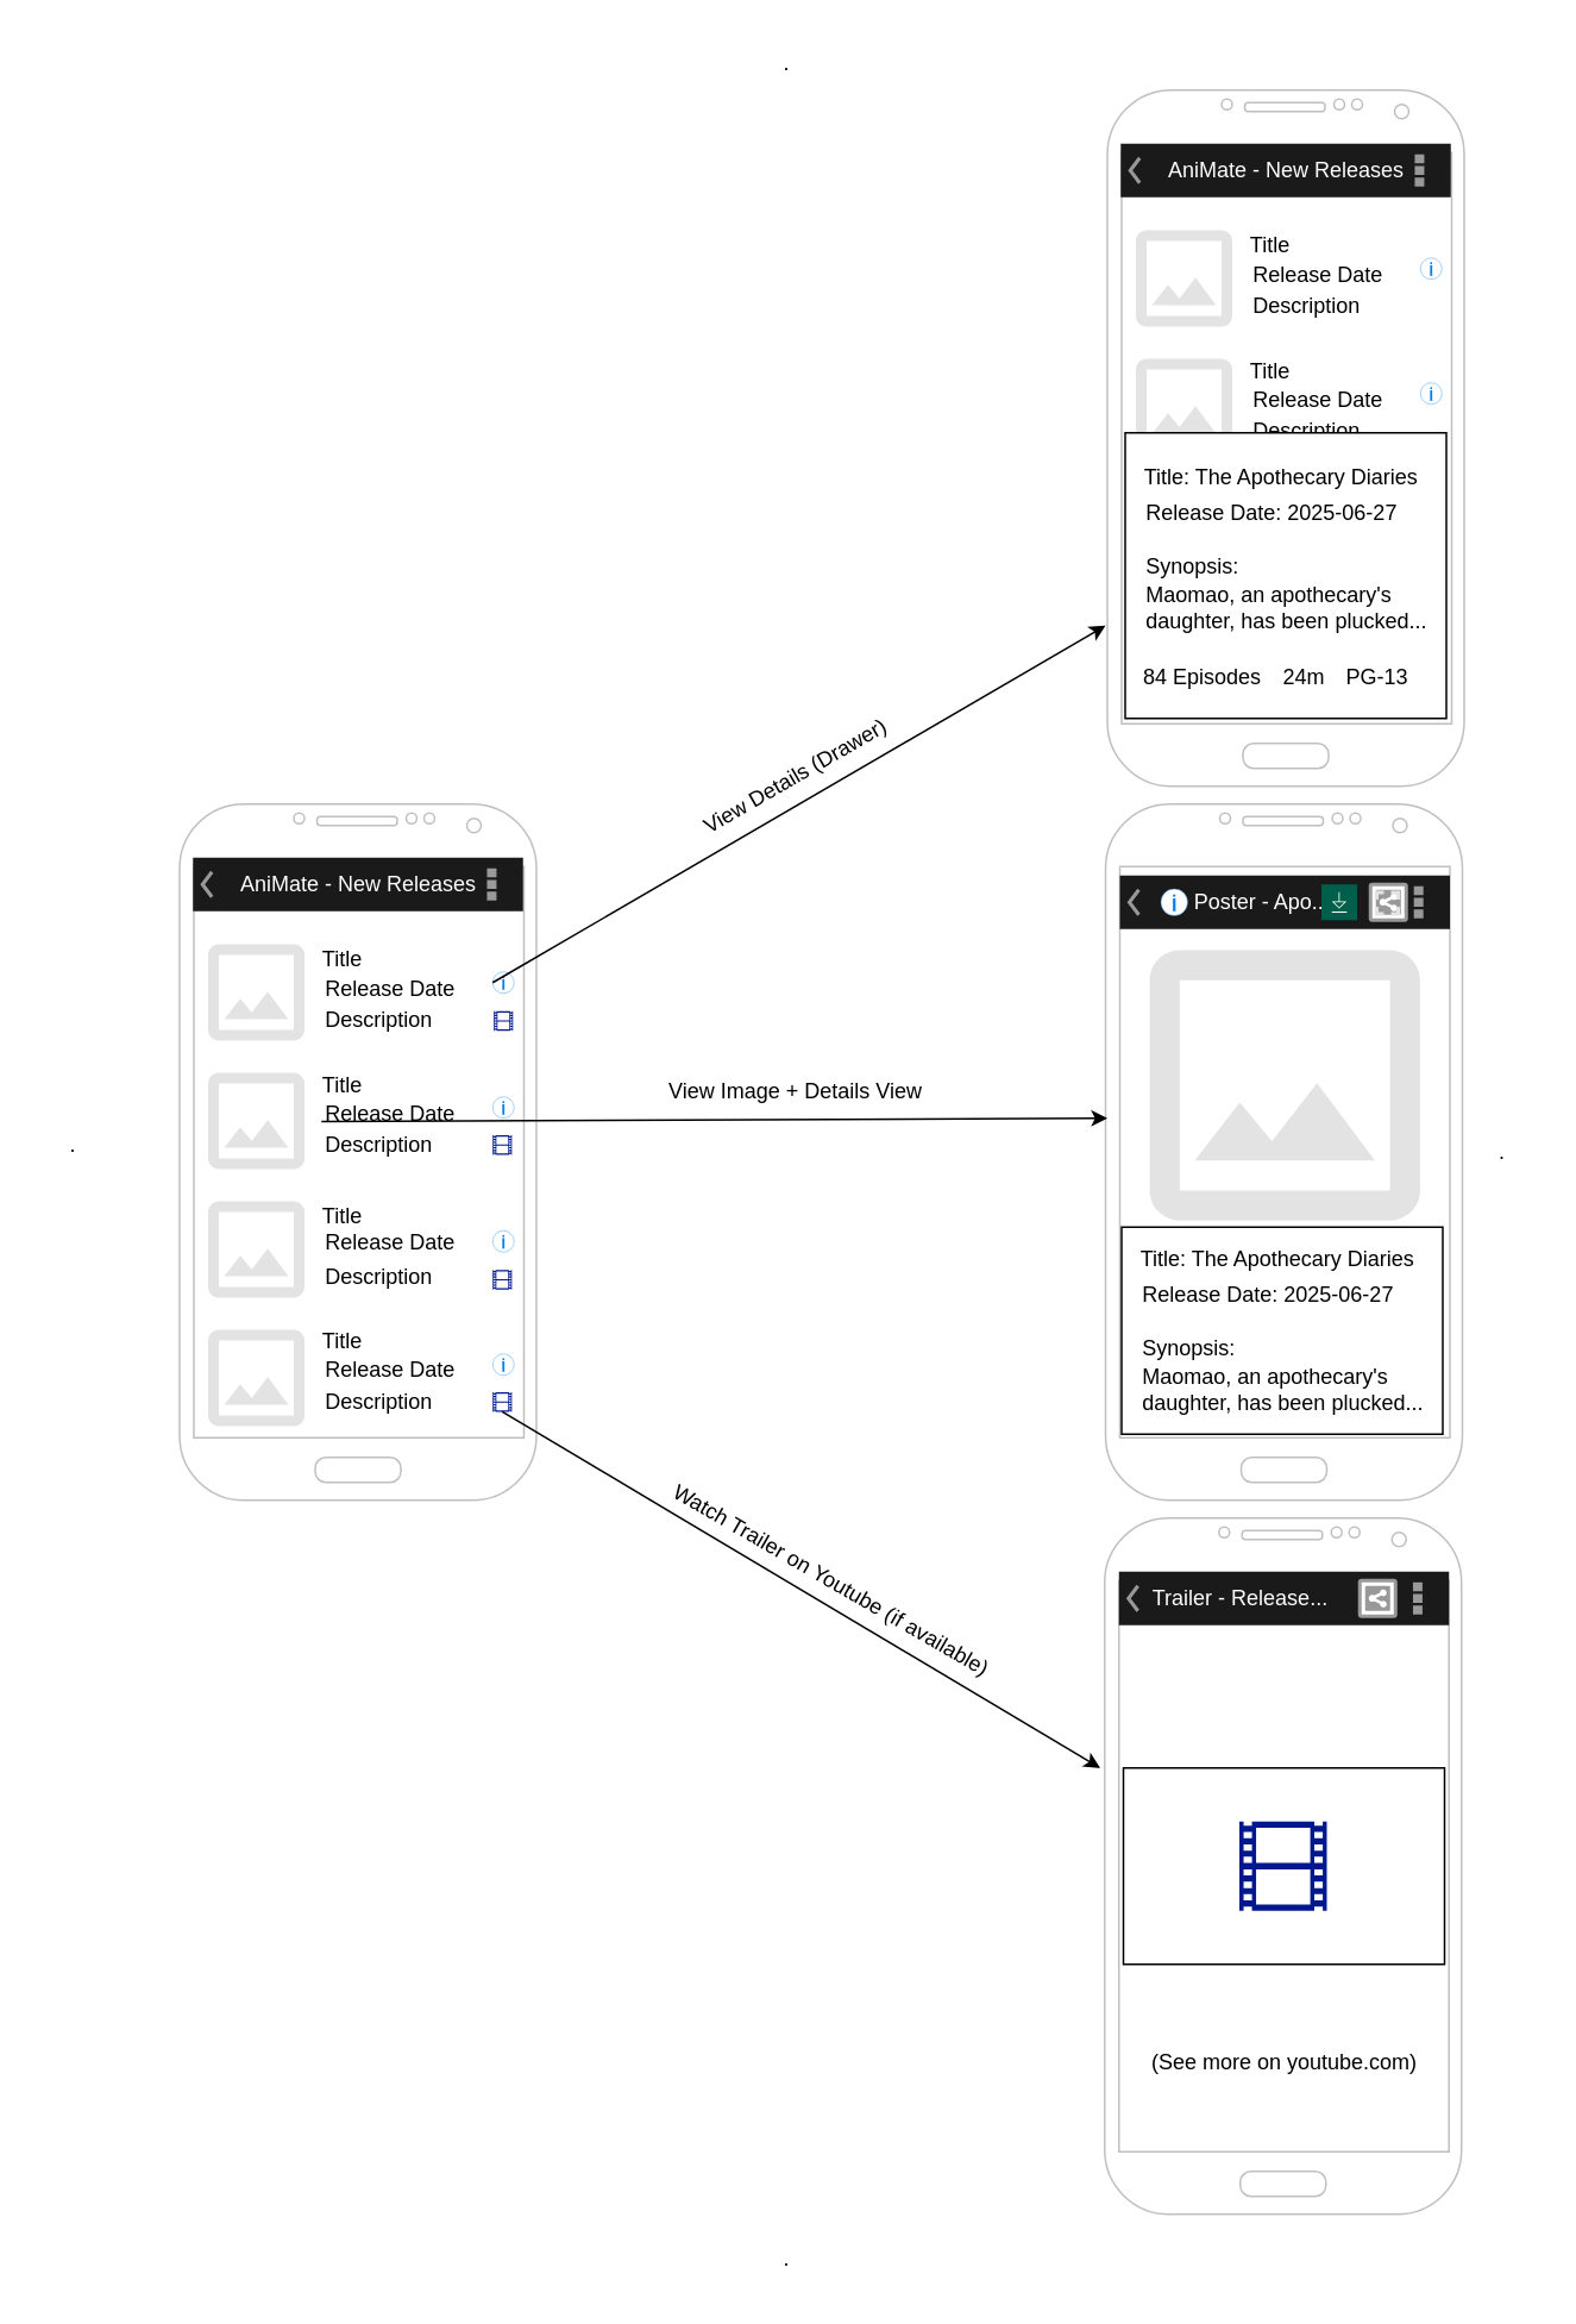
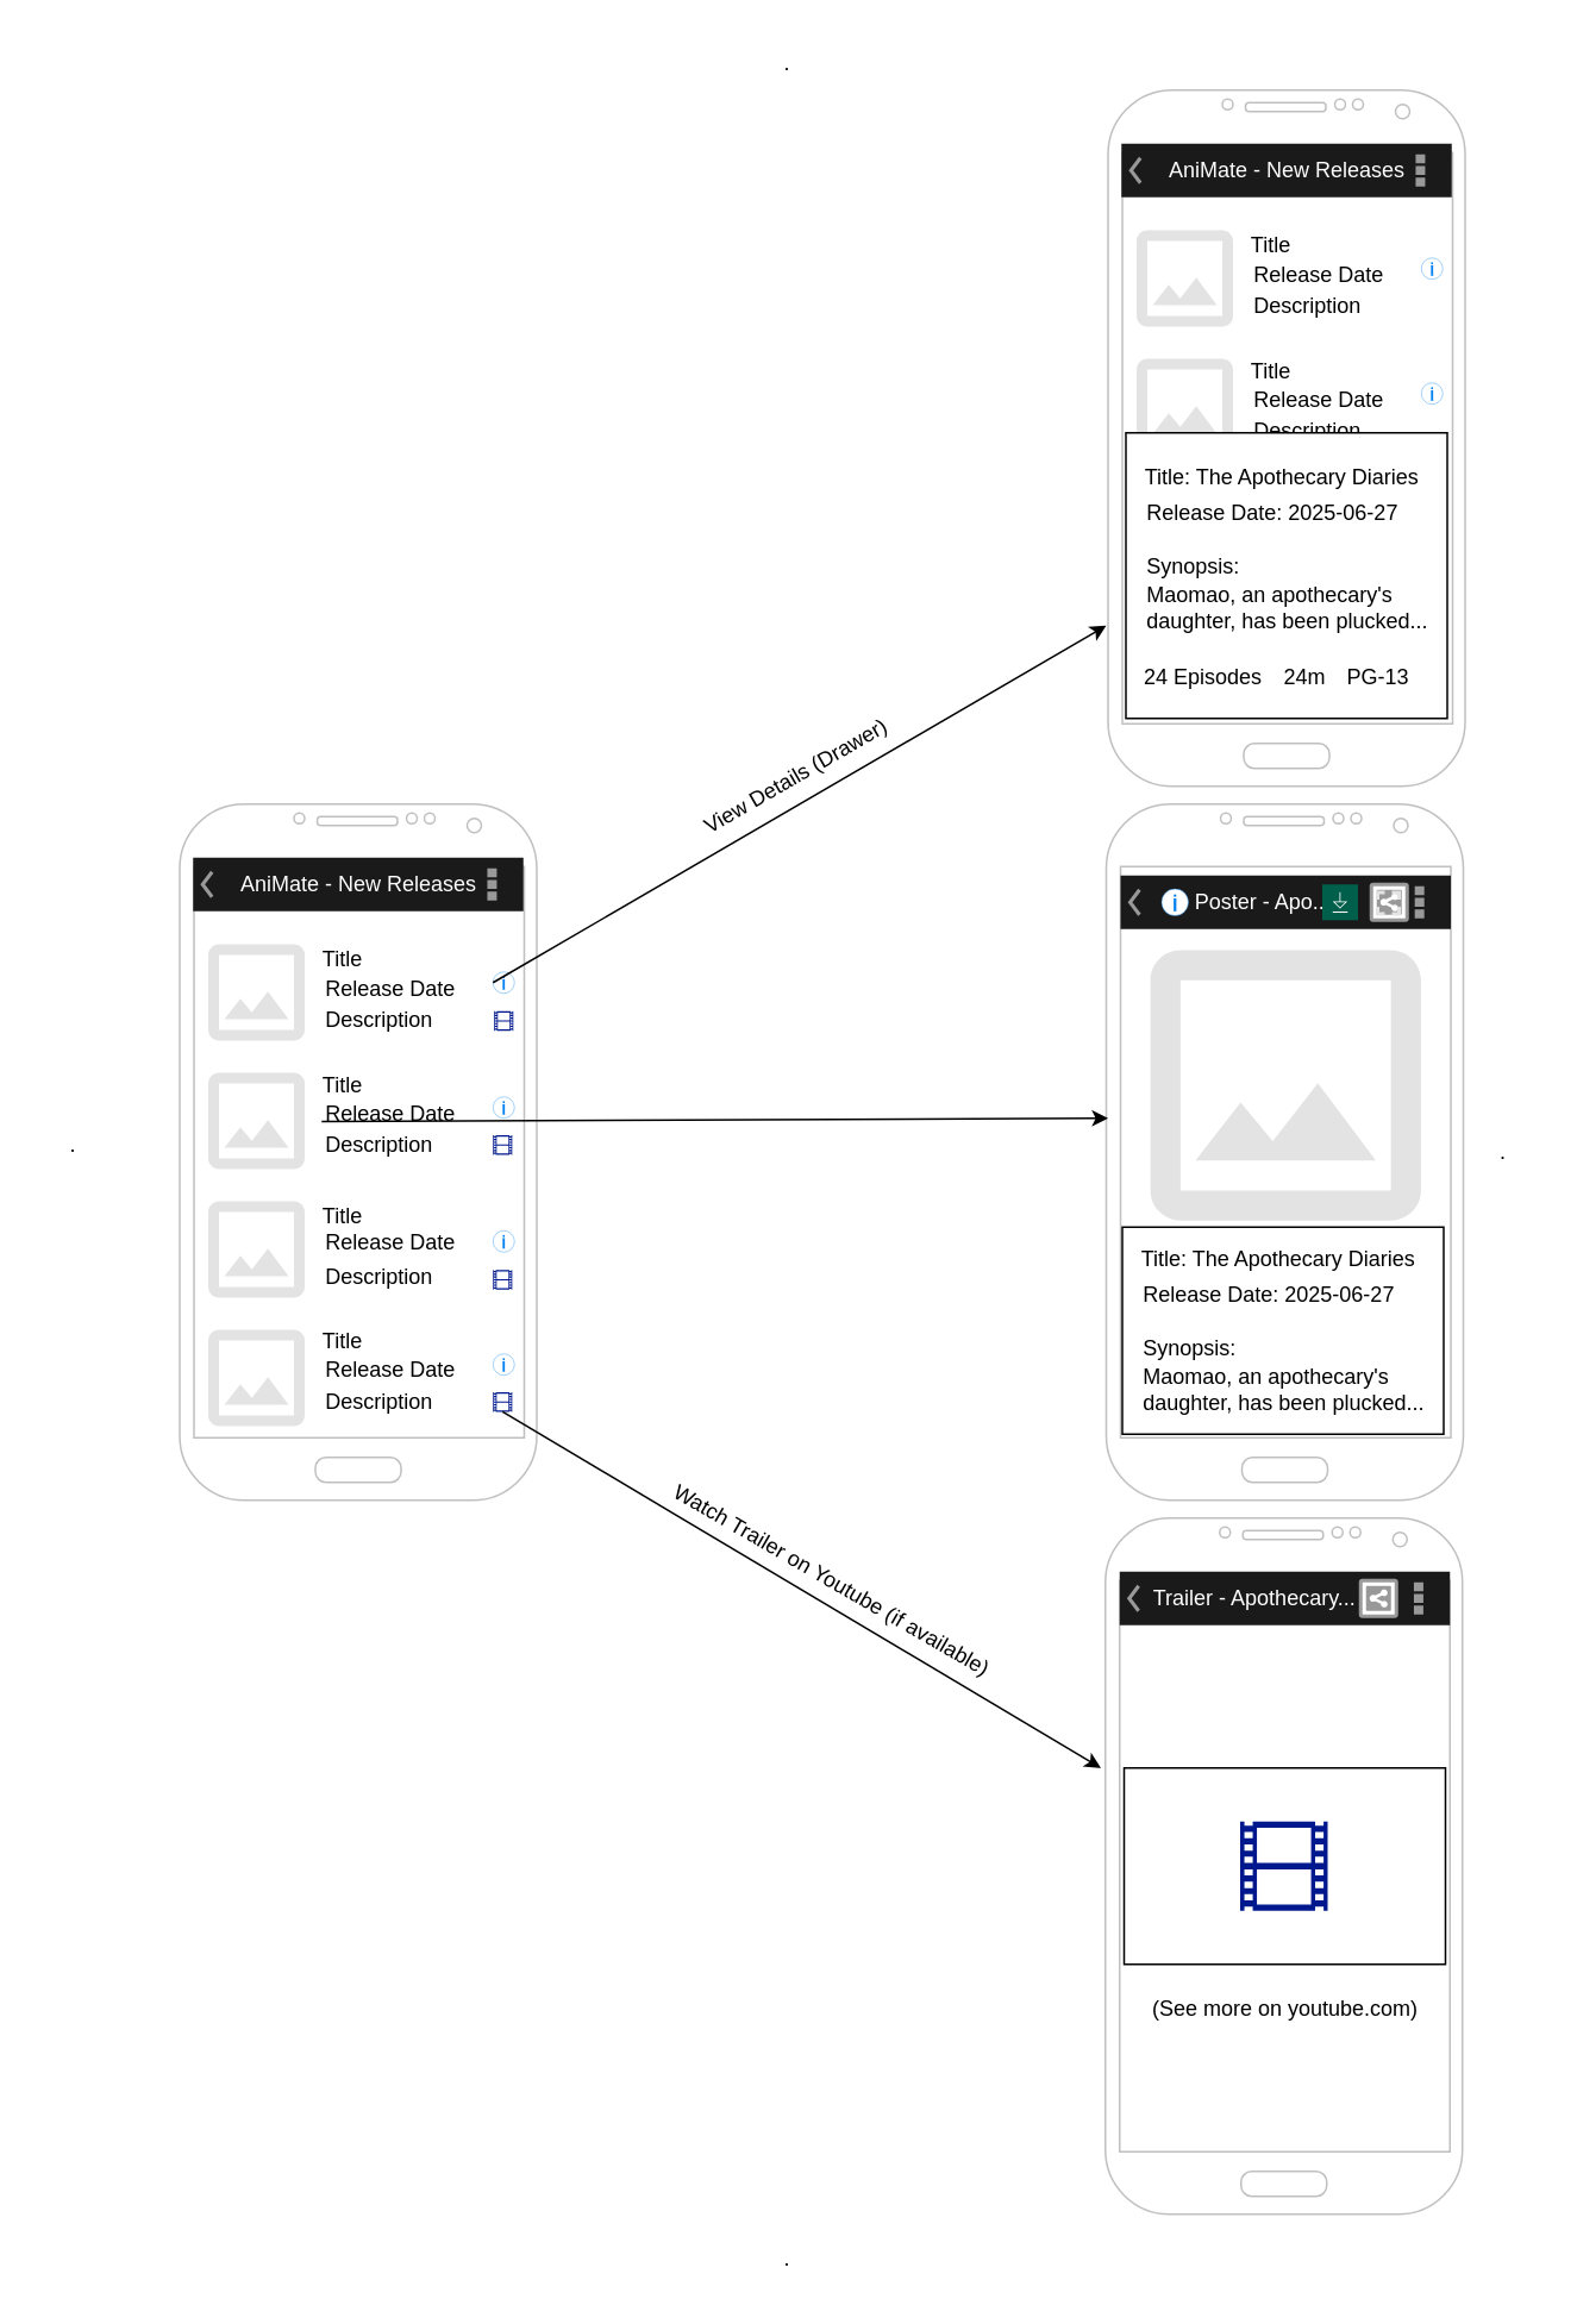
- <mxCell id="53" value="84 Episodes" style="text;html=1;align=center;verticalAlign=middle;resizable=0;points=[];autosize=1;strokeColor=none;fillColor=none;" parent="1" vertex="1"><mxGeometry x="627.5" y="364" width="90" height="30" as="geometry" /></mxCell>
+ <mxCell id="53" value="24 Episodes" style="text;html=1;align=center;verticalAlign=middle;resizable=0;points=[];autosize=1;strokeColor=none;fillColor=none;" parent="1" vertex="1"><mxGeometry x="627.5" y="364" width="90" height="30" as="geometry" /></mxCell>
- <mxCell id="81" value="View Image + Details View" style="text;html=1;align=center;verticalAlign=middle;resizable=0;points=[];autosize=1;strokeColor=none;fillColor=none;" parent="1" vertex="1"><mxGeometry x="360" y="596" width="170" height="30" as="geometry" /></mxCell>
- <mxCell id="63" value="&amp;nbsp; &amp;nbsp; &amp;nbsp;Trailer - Release..." style="strokeWidth=1;html=1;shadow=0;dashed=0;shape=mxgraph.android.action_bar;fillColor=#1A1A1A;strokeColor=#c0c0c0;strokeWidth=2;fontColor=#FFFFFF;whiteSpace=wrap;align=left;" parent="1" vertex="1"><mxGeometry x="626.5" y="880" width="185" height="30" as="geometry" /></mxCell>
+ <mxCell id="63" value="&amp;nbsp; &amp;nbsp; &amp;nbsp;Trailer - Apothecary..." style="strokeWidth=1;html=1;shadow=0;dashed=0;shape=mxgraph.android.action_bar;fillColor=#1A1A1A;strokeColor=#c0c0c0;strokeWidth=2;fontColor=#FFFFFF;whiteSpace=wrap;align=left;" parent="1" vertex="1"><mxGeometry x="626.5" y="880" width="185" height="30" as="geometry" /></mxCell>
- <mxCell id="66" value="(See more on youtube.com)" style="text;html=1;align=center;verticalAlign=middle;resizable=0;points=[];autosize=1;strokeColor=none;fillColor=none;" parent="1" vertex="1"><mxGeometry x="634" y="1140" width="170" height="30" as="geometry" /></mxCell>
+ <mxCell id="66" value="(See more on youtube.com)" style="text;html=1;align=center;verticalAlign=middle;resizable=0;points=[];autosize=1;strokeColor=none;fillColor=none;" parent="1" vertex="1"><mxGeometry x="634" y="1110" width="170" height="30" as="geometry" /></mxCell>
